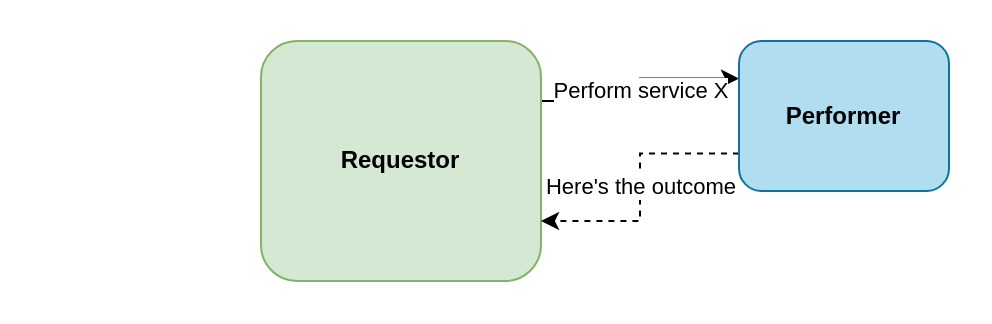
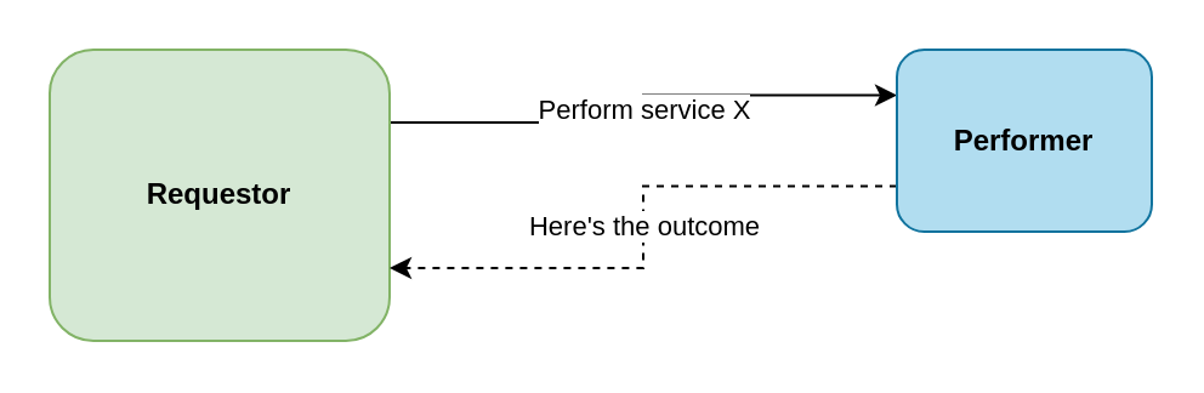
- <mxCell id="3" value="&lt;b&gt;Requestor&lt;/b&gt;" style="rounded=1;whiteSpace=wrap;html=1;fillColor=#d5e8d4;strokeColor=#82b366;" vertex="1" parent="1"><mxGeometry x="130" y="20" width="140" height="120" as="geometry" /></mxCell>
+ <mxCell id="3" value="&lt;b&gt;Requestor&lt;/b&gt;" style="rounded=1;whiteSpace=wrap;html=1;fillColor=#d5e8d4;strokeColor=#82b366;" vertex="1" parent="1"><mxGeometry x="20" y="20" width="140" height="120" as="geometry" /></mxCell>
